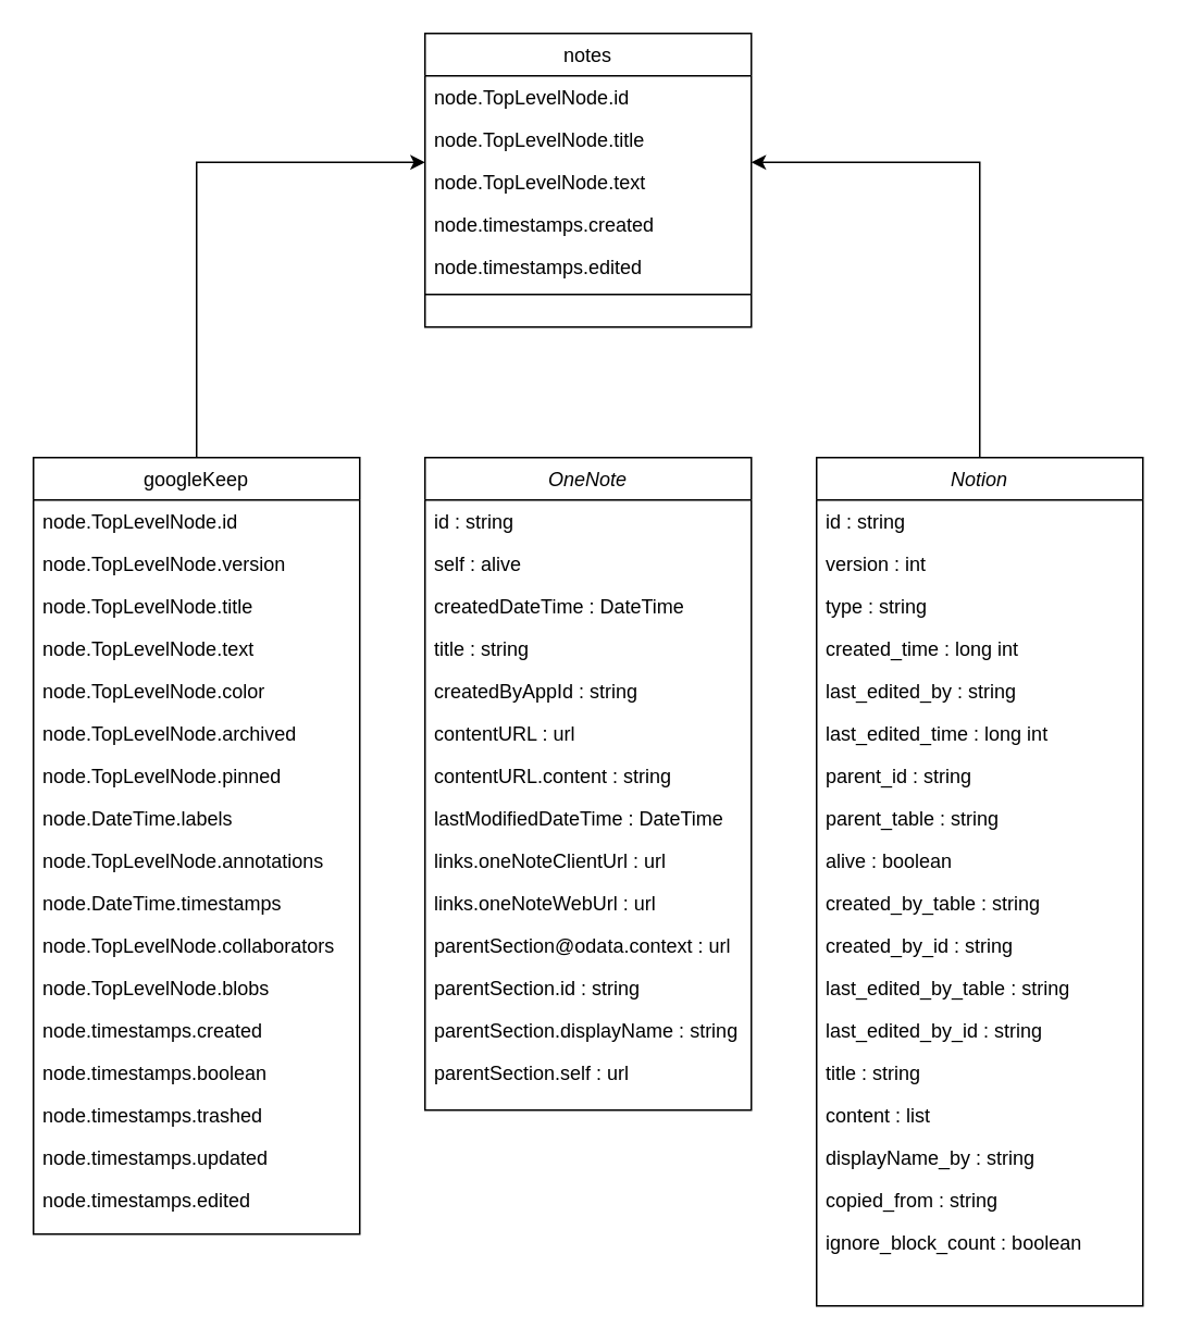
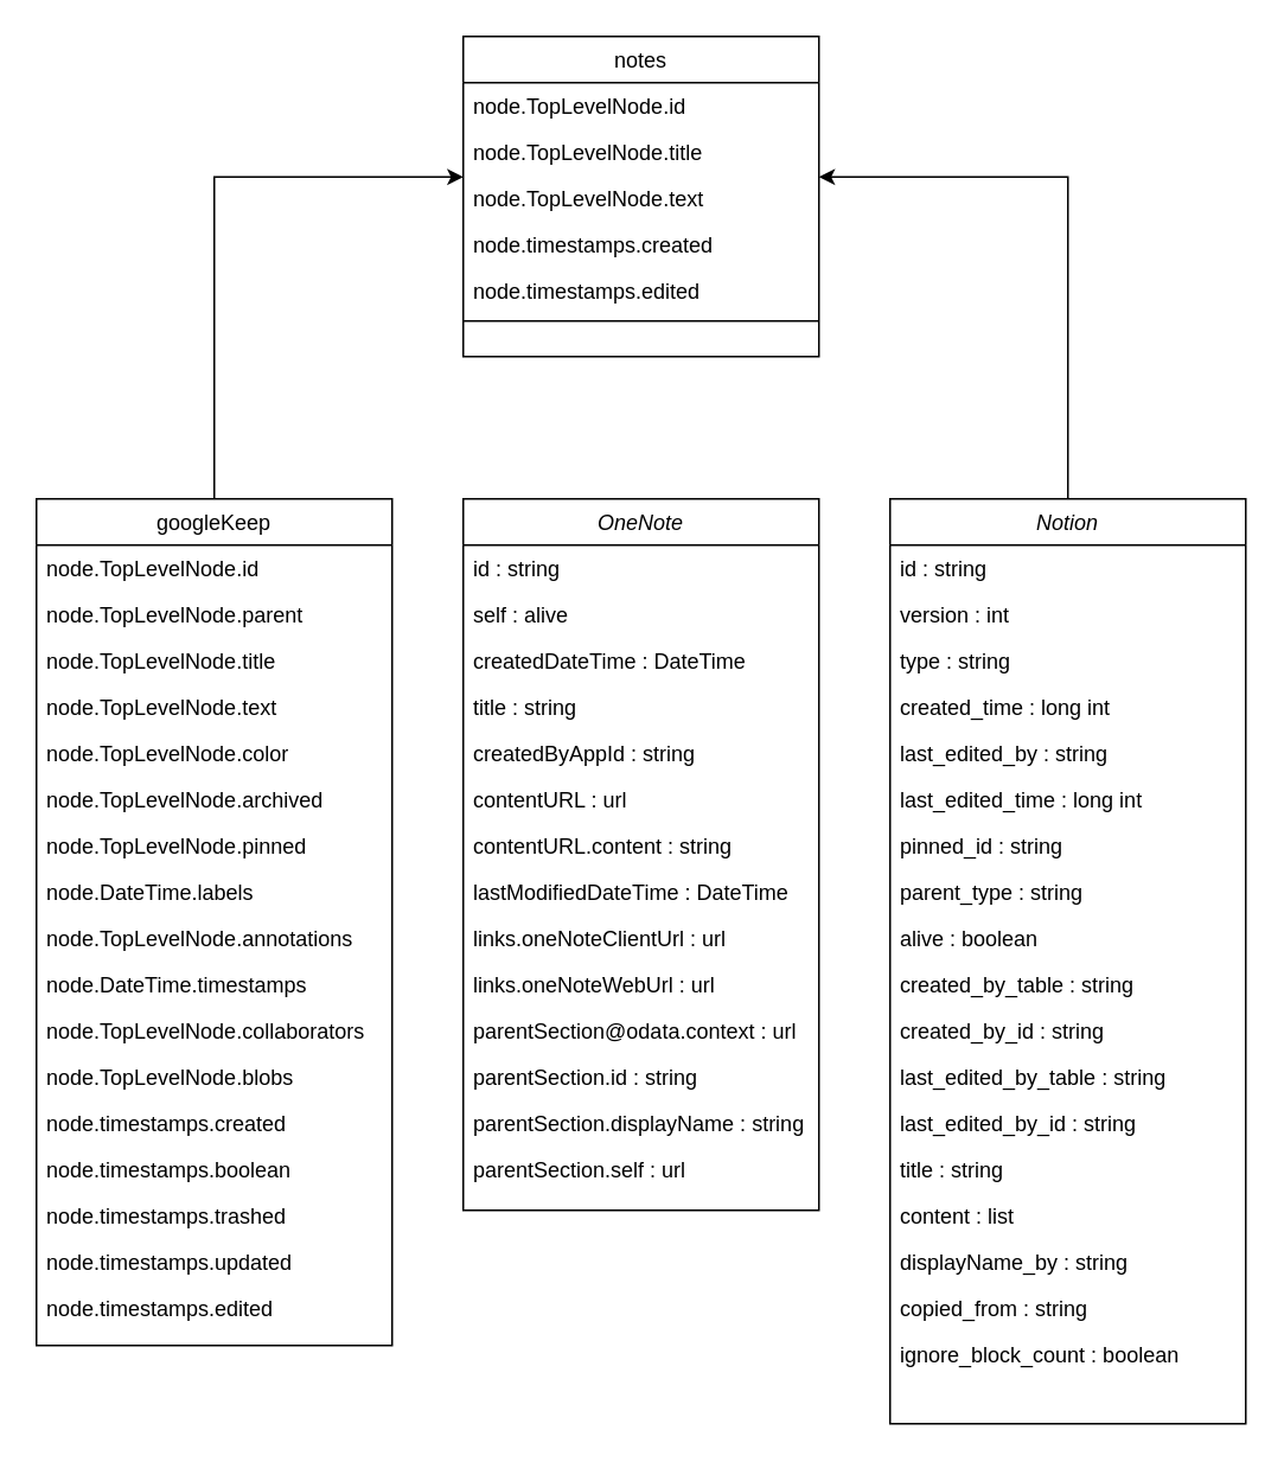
- <mxCell id="5" value="node.TopLevelNode.version &#10;" style="text;align=left;verticalAlign=top;spacingLeft=4;spacingRight=4;overflow=hidden;rotatable=0;points=[[0,0.5],[1,0.5]];portConstraint=eastwest;" vertex="1" parent="3"><mxGeometry y="52" width="200" height="26" as="geometry" /></mxCell>
+ <mxCell id="5" value="node.TopLevelNode.parent &#10;" style="text;align=left;verticalAlign=top;spacingLeft=4;spacingRight=4;overflow=hidden;rotatable=0;points=[[0,0.5],[1,0.5]];portConstraint=eastwest;" vertex="1" parent="3"><mxGeometry y="52" width="200" height="26" as="geometry" /></mxCell>
- <mxCell id="44" value="parent_id : string" style="text;align=left;verticalAlign=top;spacingLeft=4;spacingRight=4;overflow=hidden;rotatable=0;points=[[0,0.5],[1,0.5]];portConstraint=eastwest;rounded=0;shadow=0;html=0;" vertex="1" parent="37"><mxGeometry y="182" width="200" height="26" as="geometry" /></mxCell>
+ <mxCell id="44" value="pinned_id : string" style="text;align=left;verticalAlign=top;spacingLeft=4;spacingRight=4;overflow=hidden;rotatable=0;points=[[0,0.5],[1,0.5]];portConstraint=eastwest;rounded=0;shadow=0;html=0;" vertex="1" parent="37"><mxGeometry y="182" width="200" height="26" as="geometry" /></mxCell>
- <mxCell id="45" value="parent_table : string" style="text;align=left;verticalAlign=top;spacingLeft=4;spacingRight=4;overflow=hidden;rotatable=0;points=[[0,0.5],[1,0.5]];portConstraint=eastwest;rounded=0;shadow=0;html=0;" vertex="1" parent="37"><mxGeometry y="208" width="200" height="26" as="geometry" /></mxCell>
+ <mxCell id="45" value="parent_type : string" style="text;align=left;verticalAlign=top;spacingLeft=4;spacingRight=4;overflow=hidden;rotatable=0;points=[[0,0.5],[1,0.5]];portConstraint=eastwest;rounded=0;shadow=0;html=0;" vertex="1" parent="37"><mxGeometry y="208" width="200" height="26" as="geometry" /></mxCell>
